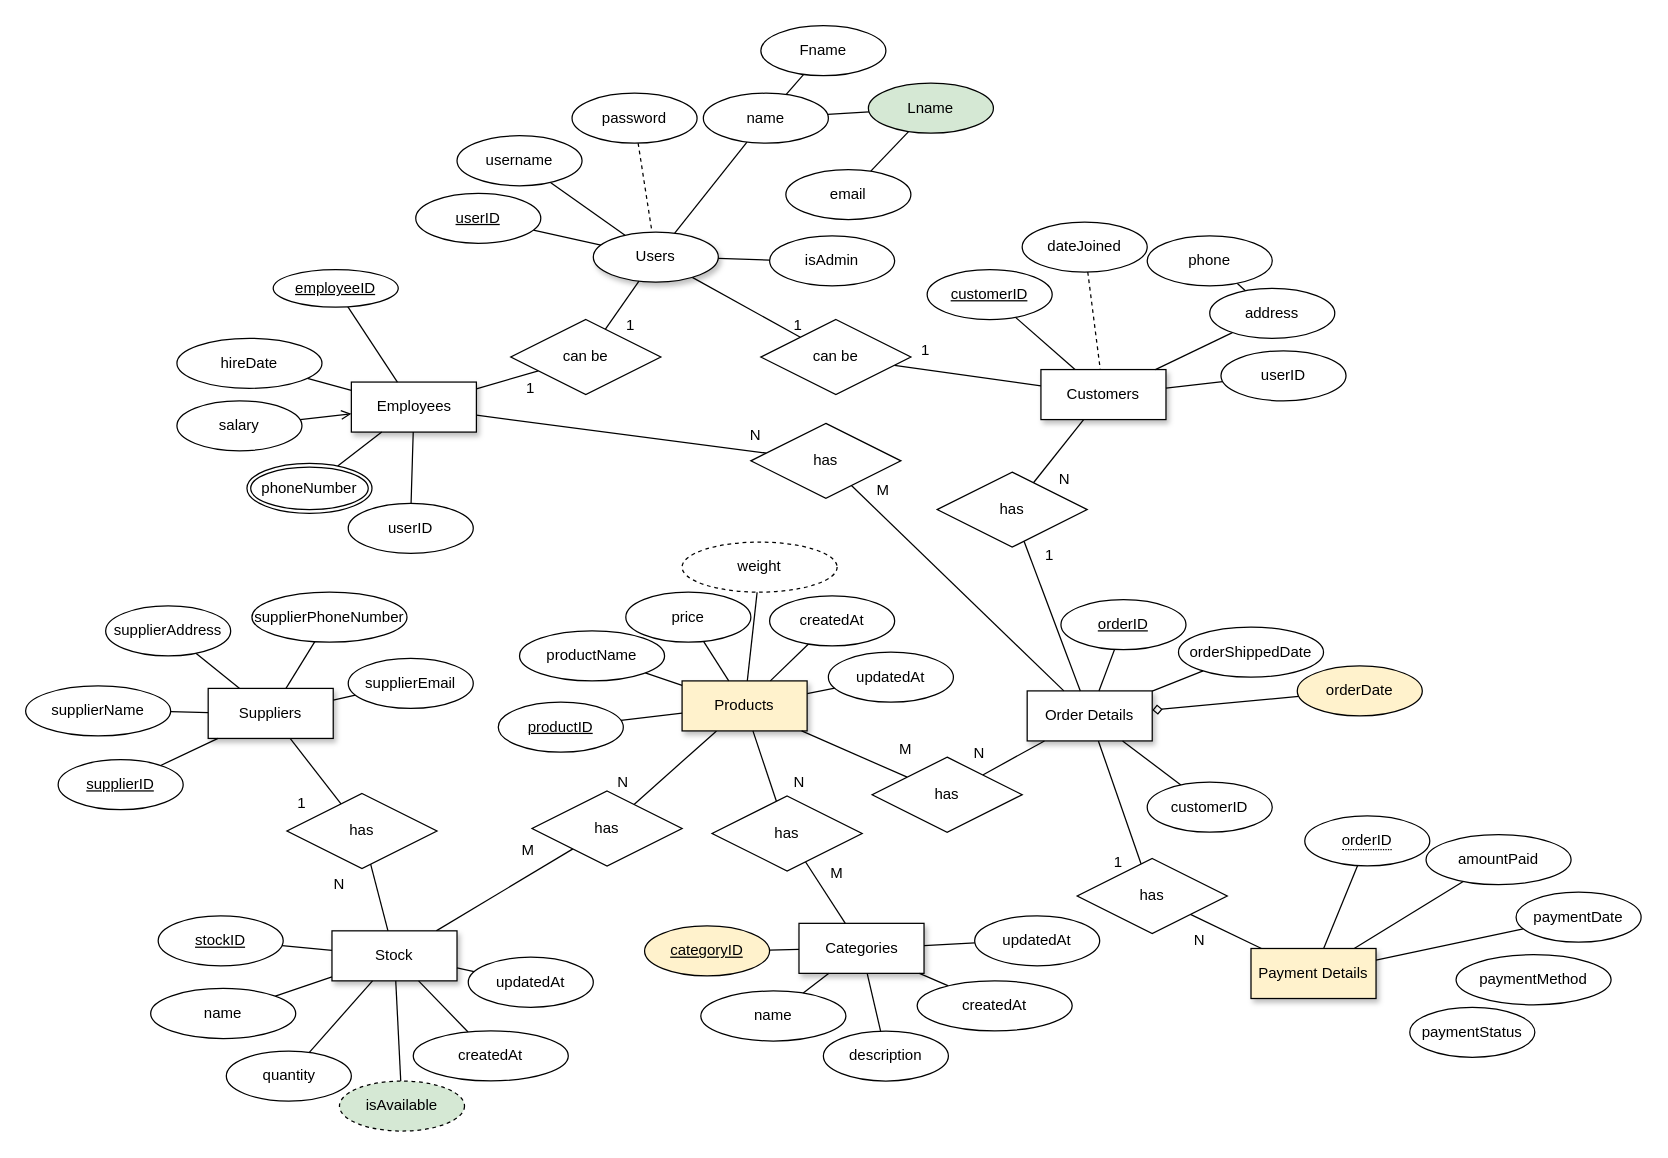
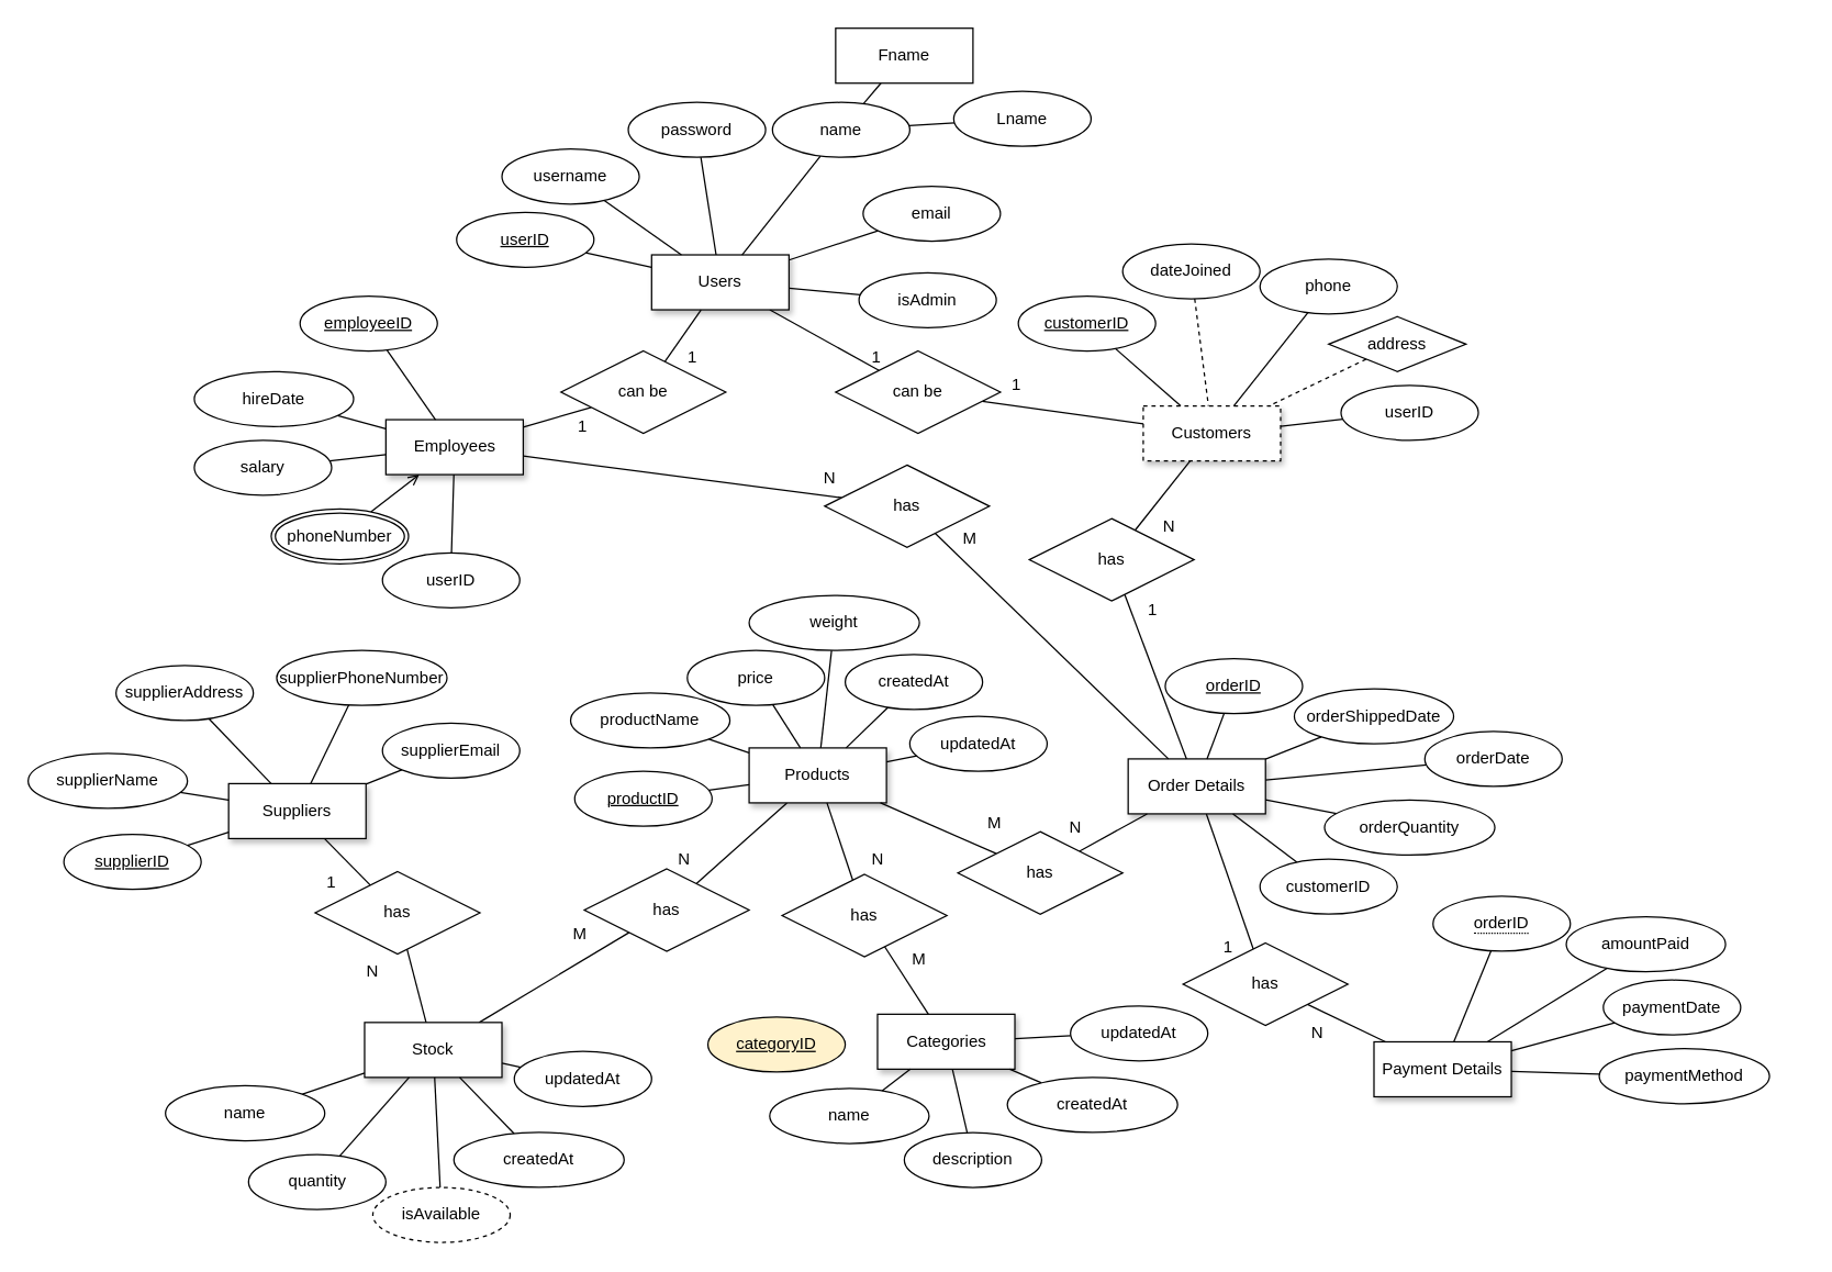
- <mxCell id="13" value="Fname" style="ellipse;whiteSpace=wrap;html=1;align=center;" parent="1" vertex="1"><mxGeometry x="608" y="20" width="100" height="40" as="geometry" /></mxCell>
+ <mxCell id="13" value="Fname" style="whiteSpace=wrap;html=1;align=center;rounded=0;" parent="1" vertex="1"><mxGeometry x="608" y="20" width="100" height="40" as="geometry" /></mxCell>
- <mxCell id="15" value="Lname" style="ellipse;whiteSpace=wrap;html=1;align=center;fillColor=#d5e8d4;" parent="1" vertex="1"><mxGeometry x="694" y="66" width="100" height="40" as="geometry" /></mxCell>
+ <mxCell id="15" value="Lname" style="ellipse;whiteSpace=wrap;html=1;align=center;" parent="1" vertex="1"><mxGeometry x="694" y="66" width="100" height="40" as="geometry" /></mxCell>
- <mxCell id="16" style="rounded=0;orthogonalLoop=1;jettySize=auto;html=1;endArrow=none;endFill=0;" parent="1" source="17" target="15" edge="1"><mxGeometry relative="1" as="geometry" /></mxCell>
+ <mxCell id="16" style="rounded=0;orthogonalLoop=1;jettySize=auto;html=1;endArrow=none;endFill=0;" parent="1" source="17" target="3" edge="1"><mxGeometry relative="1" as="geometry" /></mxCell>
- <mxCell id="8" style="rounded=0;orthogonalLoop=1;jettySize=auto;html=1;endArrow=none;endFill=0;dashed=1;" parent="1" source="9" target="3" edge="1"><mxGeometry relative="1" as="geometry" /></mxCell>
+ <mxCell id="8" style="rounded=0;orthogonalLoop=1;jettySize=auto;html=1;endArrow=none;endFill=0;" parent="1" source="9" target="3" edge="1"><mxGeometry relative="1" as="geometry" /></mxCell>
- <mxCell id="3" value="Users" style="ellipse;whiteSpace=wrap;html=1;align=center;shadow=1;" parent="1" vertex="1"><mxGeometry x="474" y="185" width="100" height="40" as="geometry" /></mxCell>
+ <mxCell id="3" value="Users" style="whiteSpace=wrap;html=1;align=center;shadow=1;" parent="1" vertex="1"><mxGeometry x="474" y="185" width="100" height="40" as="geometry" /></mxCell>
- <mxCell id="19" value="isAdmin" style="ellipse;whiteSpace=wrap;html=1;align=center;" parent="1" vertex="1"><mxGeometry x="615" y="188" width="100" height="40" as="geometry" /></mxCell>
+ <mxCell id="19" value="isAdmin" style="ellipse;whiteSpace=wrap;html=1;align=center;" parent="1" vertex="1"><mxGeometry x="625" y="198" width="100" height="40" as="geometry" /></mxCell>
- <mxCell id="26" style="rounded=0;orthogonalLoop=1;jettySize=auto;html=1;endArrow=none;endFill=0;" parent="1" source="27" target="29" edge="1"><mxGeometry relative="1" as="geometry" /></mxCell>
+ <mxCell id="26" style="rounded=0;orthogonalLoop=1;jettySize=auto;html=1;endArrow=none;endFill=0;" parent="1" source="27" target="21" edge="1"><mxGeometry relative="1" as="geometry" /></mxCell>
- <mxCell id="117" value="&lt;u&gt;employeeID&lt;/u&gt;" style="ellipse;whiteSpace=wrap;html=1;align=center;" parent="1" vertex="1"><mxGeometry x="218" y="215" width="100" height="30" as="geometry" /></mxCell>
+ <mxCell id="117" value="&lt;u&gt;employeeID&lt;/u&gt;" style="ellipse;whiteSpace=wrap;html=1;align=center;" parent="1" vertex="1"><mxGeometry x="218" y="215" width="100" height="40" as="geometry" /></mxCell>
- <mxCell id="29" value="address" style="ellipse;whiteSpace=wrap;html=1;align=center;" parent="1" vertex="1"><mxGeometry x="967" y="230" width="100" height="40" as="geometry" /></mxCell>
+ <mxCell id="29" value="address" style="rhombus;whiteSpace=wrap;html=1;align=center;" parent="1" vertex="1"><mxGeometry x="967" y="230" width="100" height="40" as="geometry" /></mxCell>
- <mxCell id="28" style="rounded=0;orthogonalLoop=1;jettySize=auto;html=1;endArrow=none;endFill=0;" parent="1" source="29" target="21" edge="1"><mxGeometry relative="1" as="geometry" /></mxCell>
+ <mxCell id="28" style="rounded=0;orthogonalLoop=1;jettySize=auto;html=1;endArrow=none;endFill=0;dashed=1;" parent="1" source="29" target="21" edge="1"><mxGeometry relative="1" as="geometry" /></mxCell>
- <mxCell id="21" value="Customers" style="whiteSpace=wrap;html=1;align=center;shadow=1;" parent="1" vertex="1"><mxGeometry x="832" y="295" width="100" height="40" as="geometry" /></mxCell>
+ <mxCell id="21" value="Customers" style="whiteSpace=wrap;html=1;align=center;shadow=1;dashed=1;" parent="1" vertex="1"><mxGeometry x="832" y="295" width="100" height="40" as="geometry" /></mxCell>
- <mxCell id="93" style="rounded=0;orthogonalLoop=1;jettySize=auto;html=1;endArrow=open;endFill=0;" parent="1" source="94" target="89" edge="1"><mxGeometry relative="1" as="geometry" /></mxCell>
+ <mxCell id="93" style="rounded=0;orthogonalLoop=1;jettySize=auto;html=1;endArrow=none;endFill=0;" parent="1" source="94" target="89" edge="1"><mxGeometry relative="1" as="geometry" /></mxCell>
- <mxCell id="95" style="rounded=0;orthogonalLoop=1;jettySize=auto;html=1;endArrow=none;endFill=0;" parent="1" source="98" target="89" edge="1"><mxGeometry relative="1" as="geometry"><mxPoint x="408.848" y="366.099" as="sourcePoint" /></mxGeometry></mxCell>
+ <mxCell id="95" style="rounded=0;orthogonalLoop=1;jettySize=auto;html=1;endArrow=open;endFill=0;" parent="1" source="98" target="89" edge="1"><mxGeometry relative="1" as="geometry"><mxPoint x="408.848" y="366.099" as="sourcePoint" /></mxGeometry></mxCell>
- <mxCell id="69" value="weight" style="ellipse;whiteSpace=wrap;html=1;align=center;dashed=1;" parent="1" vertex="1"><mxGeometry x="545" y="433" width="124" height="40" as="geometry" /></mxCell>
+ <mxCell id="69" value="weight" style="ellipse;whiteSpace=wrap;html=1;align=center;" parent="1" vertex="1"><mxGeometry x="545" y="433" width="124" height="40" as="geometry" /></mxCell>
- <mxCell id="41" value="orderDate" style="ellipse;whiteSpace=wrap;html=1;align=center;fillColor=#fff2cc;" parent="1" vertex="1"><mxGeometry x="1037" y="532" width="100" height="40" as="geometry" /></mxCell>
+ <mxCell id="41" value="orderDate" style="ellipse;whiteSpace=wrap;html=1;align=center;" parent="1" vertex="1"><mxGeometry x="1037" y="532" width="100" height="40" as="geometry" /></mxCell>
- <mxCell id="62" value="Products" style="whiteSpace=wrap;html=1;align=center;shadow=1;fillColor=#fff2cc;" parent="1" vertex="1"><mxGeometry x="545" y="544" width="100" height="40" as="geometry" /></mxCell>
+ <mxCell id="62" value="Products" style="whiteSpace=wrap;html=1;align=center;shadow=1;" parent="1" vertex="1"><mxGeometry x="545" y="544" width="100" height="40" as="geometry" /></mxCell>
- <mxCell id="40" style="rounded=0;orthogonalLoop=1;jettySize=auto;html=1;endArrow=diamond;endFill=0;" parent="1" source="41" target="35" edge="1"><mxGeometry relative="1" as="geometry" /></mxCell>
+ <mxCell id="40" style="rounded=0;orthogonalLoop=1;jettySize=auto;html=1;endArrow=none;endFill=0;" parent="1" source="41" target="35" edge="1"><mxGeometry relative="1" as="geometry" /></mxCell>
- <mxCell id="124" value="Suppliers" style="whiteSpace=wrap;html=1;align=center;shadow=1;" parent="1" vertex="1"><mxGeometry x="166" y="550" width="100" height="40" as="geometry" /></mxCell>
+ <mxCell id="124" value="Suppliers" style="whiteSpace=wrap;html=1;align=center;shadow=1;" parent="1" vertex="1"><mxGeometry x="166" y="570" width="100" height="40" as="geometry" /></mxCell>
- <mxCell id="118" value="&lt;u&gt;productID&lt;/u&gt;" style="ellipse;whiteSpace=wrap;html=1;align=center;" parent="1" vertex="1"><mxGeometry x="398" y="561" width="100" height="40" as="geometry" /></mxCell>
+ <mxCell id="118" value="&lt;u&gt;productID&lt;/u&gt;" style="ellipse;whiteSpace=wrap;html=1;align=center;" parent="1" vertex="1"><mxGeometry x="418" y="561" width="100" height="40" as="geometry" /></mxCell>
+ <mxCell id="42" style="rounded=0;orthogonalLoop=1;jettySize=auto;html=1;endArrow=none;endFill=0;" parent="1" source="43" target="35" edge="1"><mxGeometry relative="1" as="geometry" /></mxCell>
+ <mxCell id="43" value="orderQuantity" style="ellipse;whiteSpace=wrap;html=1;align=center;" parent="1" vertex="1"><mxGeometry x="964" y="582" width="124" height="40" as="geometry" /></mxCell>
- <mxCell id="53" value="paymentDate" style="ellipse;whiteSpace=wrap;html=1;align=center;" parent="1" vertex="1"><mxGeometry x="1212" y="713" width="100" height="40" as="geometry" /></mxCell>
+ <mxCell id="53" value="paymentDate" style="ellipse;whiteSpace=wrap;html=1;align=center;" parent="1" vertex="1"><mxGeometry x="1167" y="713" width="100" height="40" as="geometry" /></mxCell>
- <mxCell id="120" value="&lt;u&gt;stockID&lt;/u&gt;" style="ellipse;whiteSpace=wrap;html=1;align=center;" parent="1" vertex="1"><mxGeometry x="126" y="731.89" width="100" height="40" as="geometry" /></mxCell>
- <mxCell id="108" style="rounded=0;orthogonalLoop=1;jettySize=auto;html=1;endArrow=none;endFill=0;" parent="1" source="120" target="107" edge="1"><mxGeometry relative="1" as="geometry"><mxPoint x="260.849" y="782.279" as="sourcePoint" /></mxGeometry></mxCell>
- <mxCell id="77" style="rounded=0;orthogonalLoop=1;jettySize=auto;html=1;endArrow=none;endFill=0;" parent="1" source="119" target="76" edge="1"><mxGeometry relative="1" as="geometry"><mxPoint x="608.849" y="776.279" as="sourcePoint" /></mxGeometry></mxCell>
- <mxCell id="48" value="Payment Details" style="whiteSpace=wrap;html=1;align=center;shadow=1;fillColor=#fff2cc;" parent="1" vertex="1"><mxGeometry x="1000" y="758" width="100" height="40" as="geometry" /></mxCell>
+ <mxCell id="48" value="Payment Details" style="whiteSpace=wrap;html=1;align=center;shadow=1;" parent="1" vertex="1"><mxGeometry x="1000" y="758" width="100" height="40" as="geometry" /></mxCell>
+ <mxCell id="54" style="rounded=0;orthogonalLoop=1;jettySize=auto;html=1;endArrow=none;endFill=0;" parent="1" source="55" target="48" edge="1"><mxGeometry relative="1" as="geometry" /></mxCell>
- <mxCell id="56" value="paymentStatus" style="ellipse;whiteSpace=wrap;html=1;align=center;" parent="1" vertex="1"><mxGeometry x="1127" y="805" width="100" height="40" as="geometry" /></mxCell>
- <mxCell id="122" value="isAvailable" style="ellipse;whiteSpace=wrap;html=1;align=center;dashed=1;fillColor=#d5e8d4;" parent="1" vertex="1"><mxGeometry x="271" y="864" width="100" height="40" as="geometry" /></mxCell>
+ <mxCell id="122" value="isAvailable" style="ellipse;whiteSpace=wrap;html=1;align=center;dashed=1;" parent="1" vertex="1"><mxGeometry x="271" y="864" width="100" height="40" as="geometry" /></mxCell>
